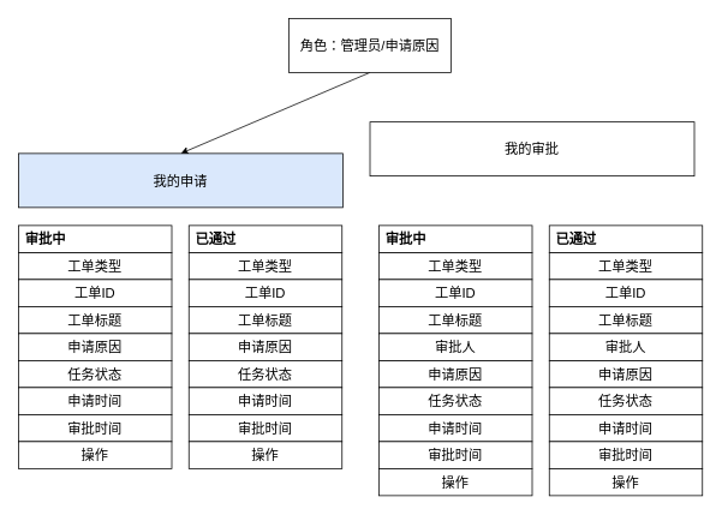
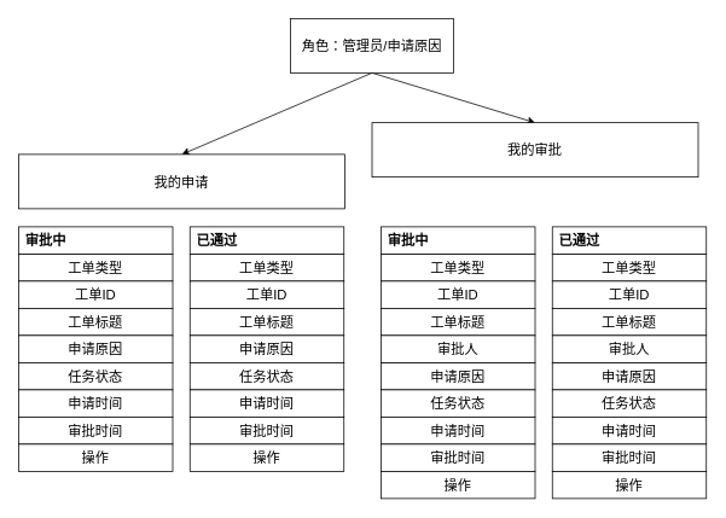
+ <mxCell id="3" style="edgeStyle=none;rounded=0;orthogonalLoop=1;jettySize=auto;html=1;exitX=0.5;exitY=1;exitDx=0;exitDy=0;entryX=0.5;entryY=0;entryDx=0;entryDy=0;fontSize=15;" parent="1" source="4" target="6" edge="1"><mxGeometry relative="1" as="geometry" /></mxCell>
- <mxCell id="5" value="&lt;span style=&quot;font-size: 15px&quot;&gt;我的申请&lt;/span&gt;" style="rounded=0;whiteSpace=wrap;html=1;fillColor=#dae8fc;" parent="1" vertex="1"><mxGeometry y="170" width="360" height="60" as="geometry" x="20" /></mxCell>
+ <mxCell id="5" value="&lt;span style=&quot;font-size: 15px&quot;&gt;我的申请&lt;/span&gt;" style="rounded=0;whiteSpace=wrap;html=1;" parent="1" vertex="1"><mxGeometry y="170" width="360" height="60" as="geometry" x="20" /></mxCell>
